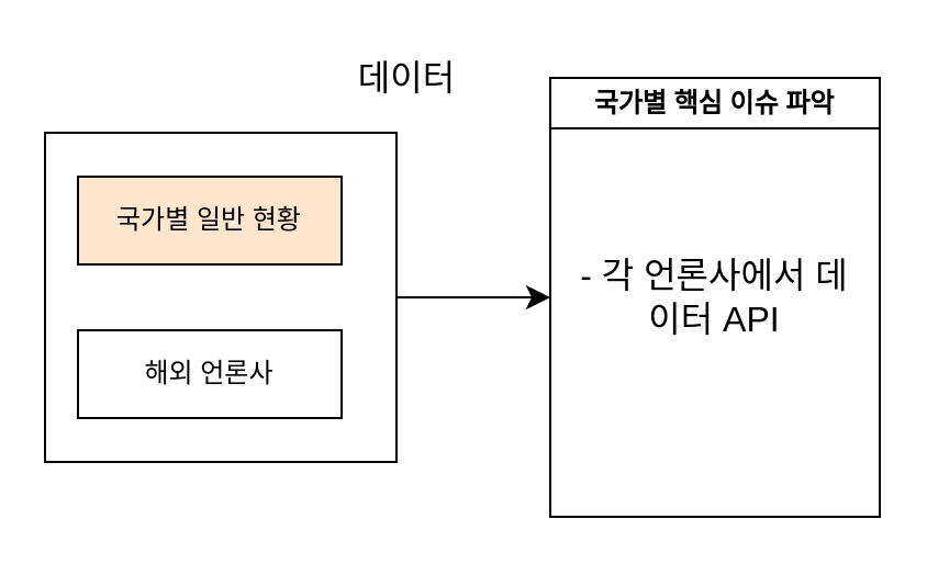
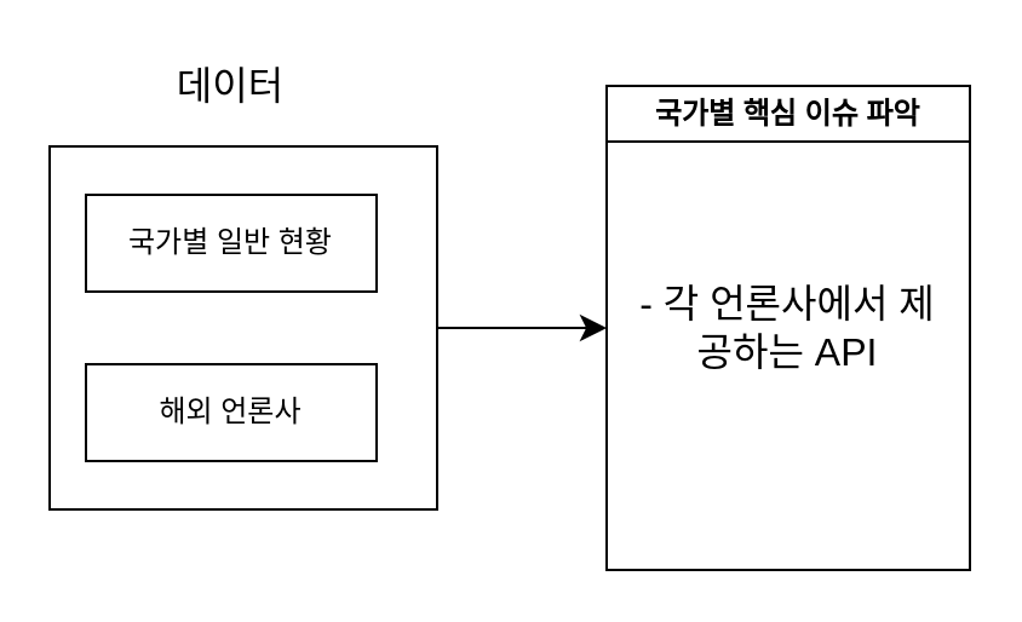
- <mxCell id="8" value="데이터" style="text;html=1;align=center;verticalAlign=middle;whiteSpace=wrap;rounded=0;fontSize=16;" vertex="1" parent="1"><mxGeometry x="155" y="20" width="60" height="30" as="geometry" /></mxCell>
+ <mxCell id="8" value="데이터" style="text;html=1;align=center;verticalAlign=middle;whiteSpace=wrap;rounded=0;fontSize=16;" vertex="1" parent="1"><mxGeometry x="65" y="20" width="60" height="30" as="geometry" /></mxCell>
- <mxCell id="5" value="국가별 일반 현황" style="rounded=0;whiteSpace=wrap;html=1;fillColor=#ffe6cc;" vertex="1" parent="1"><mxGeometry x="35" y="80" width="120" height="40" as="geometry" /></mxCell>
+ <mxCell id="5" value="국가별 일반 현황" style="rounded=0;whiteSpace=wrap;html=1;" vertex="1" parent="1"><mxGeometry x="35" y="80" width="120" height="40" as="geometry" /></mxCell>
- <mxCell id="7" value="- 각 언론사에서 데이터 API" style="text;html=1;align=center;verticalAlign=middle;whiteSpace=wrap;rounded=0;fontSize=16;" vertex="1" parent="6"><mxGeometry x="10" y="85" width="130" height="30" as="geometry" /></mxCell>
+ <mxCell id="7" value="- 각 언론사에서 제공하는 API" style="text;html=1;align=center;verticalAlign=middle;whiteSpace=wrap;rounded=0;fontSize=16;" vertex="1" parent="6"><mxGeometry x="10" y="85" width="130" height="30" as="geometry" /></mxCell>
